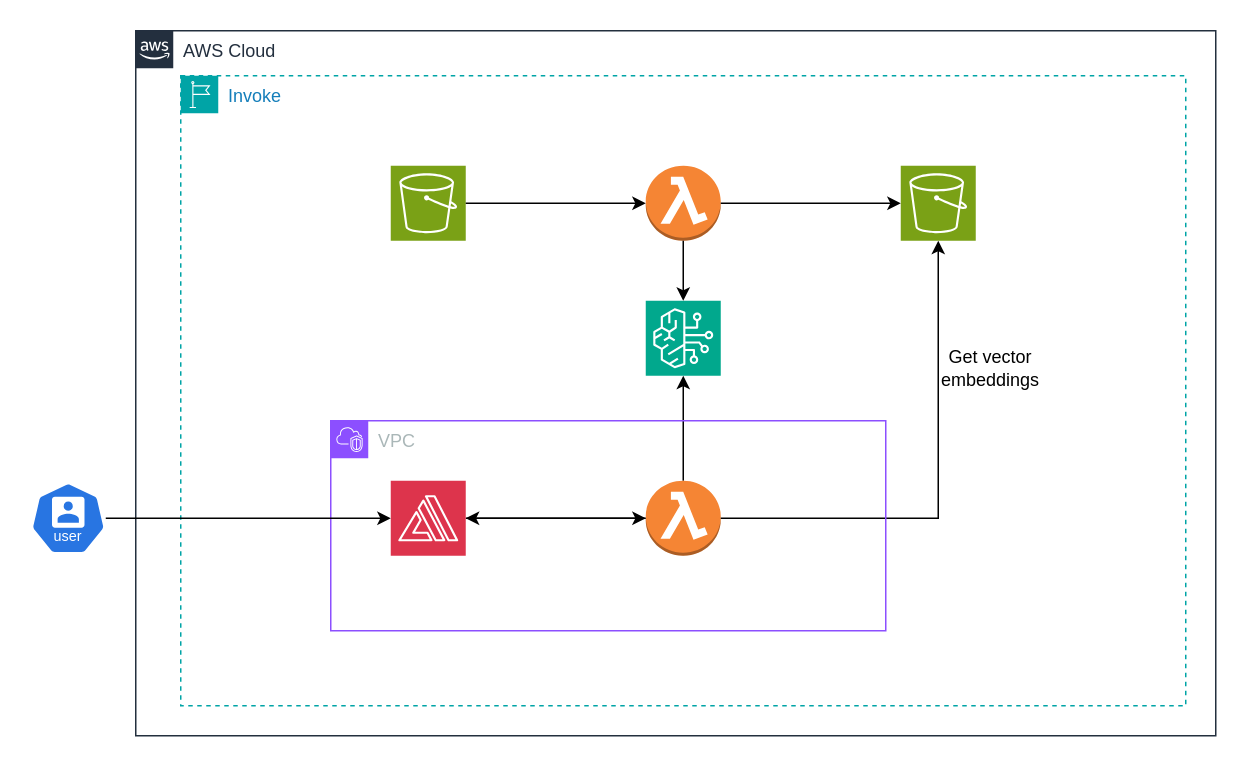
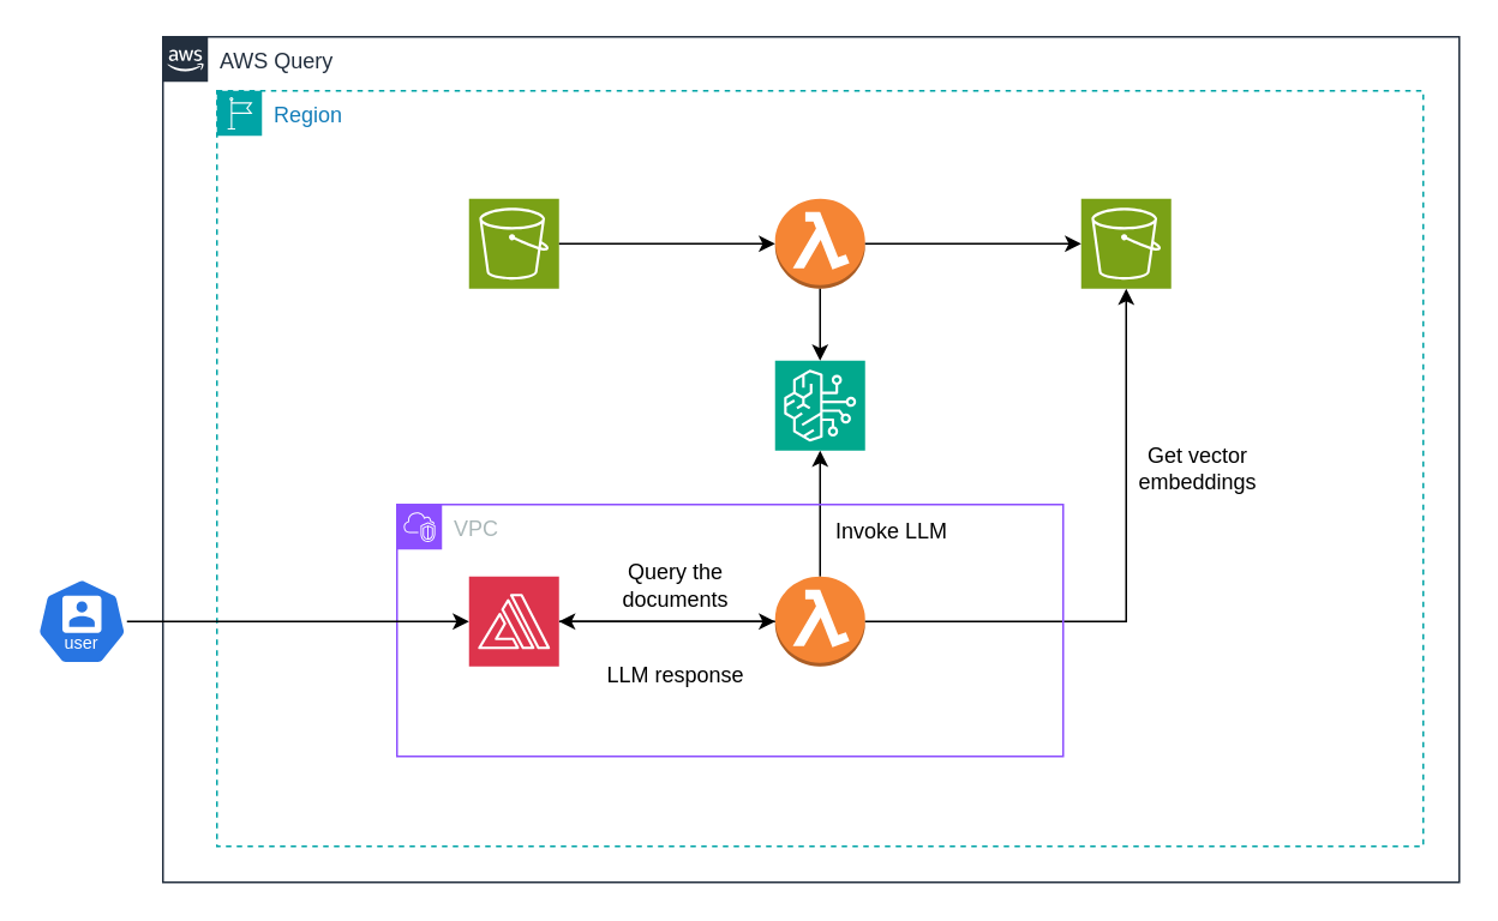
- <mxCell id="2" value="AWS Cloud" style="points=[[0,0],[0.25,0],[0.5,0],[0.75,0],[1,0],[1,0.25],[1,0.5],[1,0.75],[1,1],[0.75,1],[0.5,1],[0.25,1],[0,1],[0,0.75],[0,0.5],[0,0.25]];outlineConnect=0;gradientColor=none;html=1;whiteSpace=wrap;fontSize=12;fontStyle=0;container=1;pointerEvents=0;collapsible=0;recursiveResize=0;shape=mxgraph.aws4.group;grIcon=mxgraph.aws4.group_aws_cloud_alt;strokeColor=#232F3E;fillColor=none;verticalAlign=top;align=left;spacingLeft=30;fontColor=#232F3E;dashed=0;" vertex="1" parent="1"><mxGeometry x="90" y="20" width="720" height="470" as="geometry" /></mxCell>
+ <mxCell id="2" value="AWS Query" style="points=[[0,0],[0.25,0],[0.5,0],[0.75,0],[1,0],[1,0.25],[1,0.5],[1,0.75],[1,1],[0.75,1],[0.5,1],[0.25,1],[0,1],[0,0.75],[0,0.5],[0,0.25]];outlineConnect=0;gradientColor=none;html=1;whiteSpace=wrap;fontSize=12;fontStyle=0;container=1;pointerEvents=0;collapsible=0;recursiveResize=0;shape=mxgraph.aws4.group;grIcon=mxgraph.aws4.group_aws_cloud_alt;strokeColor=#232F3E;fillColor=none;verticalAlign=top;align=left;spacingLeft=30;fontColor=#232F3E;dashed=0;" vertex="1" parent="1"><mxGeometry x="90" y="20" width="720" height="470" as="geometry" /></mxCell>
- <mxCell id="3" value="Invoke" style="points=[[0,0],[0.25,0],[0.5,0],[0.75,0],[1,0],[1,0.25],[1,0.5],[1,0.75],[1,1],[0.75,1],[0.5,1],[0.25,1],[0,1],[0,0.75],[0,0.5],[0,0.25]];outlineConnect=0;gradientColor=none;html=1;whiteSpace=wrap;fontSize=12;fontStyle=0;container=1;pointerEvents=0;collapsible=0;recursiveResize=0;shape=mxgraph.aws4.group;grIcon=mxgraph.aws4.group_region;strokeColor=#00A4A6;fillColor=none;verticalAlign=top;align=left;spacingLeft=30;fontColor=#147EBA;dashed=1;" vertex="1" parent="2"><mxGeometry x="30" y="30" width="670" height="420" as="geometry" /></mxCell>
+ <mxCell id="3" value="Region" style="points=[[0,0],[0.25,0],[0.5,0],[0.75,0],[1,0],[1,0.25],[1,0.5],[1,0.75],[1,1],[0.75,1],[0.5,1],[0.25,1],[0,1],[0,0.75],[0,0.5],[0,0.25]];outlineConnect=0;gradientColor=none;html=1;whiteSpace=wrap;fontSize=12;fontStyle=0;container=1;pointerEvents=0;collapsible=0;recursiveResize=0;shape=mxgraph.aws4.group;grIcon=mxgraph.aws4.group_region;strokeColor=#00A4A6;fillColor=none;verticalAlign=top;align=left;spacingLeft=30;fontColor=#147EBA;dashed=1;" vertex="1" parent="2"><mxGeometry x="30" y="30" width="670" height="420" as="geometry" /></mxCell>
- <mxCell id="23" value="Get vector embeddings" style="text;html=1;align=center;verticalAlign=middle;whiteSpace=wrap;rounded=0;" vertex="1" parent="3"><mxGeometry x="485" y="180" width="110" height="30" as="geometry" /></mxCell>
+ <mxCell id="23" value="Get vector embeddings" style="text;html=1;align=center;verticalAlign=middle;whiteSpace=wrap;rounded=0;" vertex="1" parent="3"><mxGeometry x="490" y="195" width="110" height="30" as="geometry" /></mxCell>
+ <mxCell id="20" value="Invoke LLM" style="text;html=1;align=center;verticalAlign=middle;whiteSpace=wrap;rounded=0;" vertex="1" parent="18"><mxGeometry x="220.0" width="110" height="30" as="geometry" /></mxCell>
+ <mxCell id="19" value="Query the documents" style="text;html=1;align=center;verticalAlign=middle;whiteSpace=wrap;rounded=0;" vertex="1" parent="18"><mxGeometry x="100" y="30" width="110" height="30" as="geometry" /></mxCell>
+ <mxCell id="21" value="LLM response" style="text;html=1;align=center;verticalAlign=middle;whiteSpace=wrap;rounded=0;" vertex="1" parent="18"><mxGeometry x="100" y="80" width="110" height="30" as="geometry" /></mxCell>
